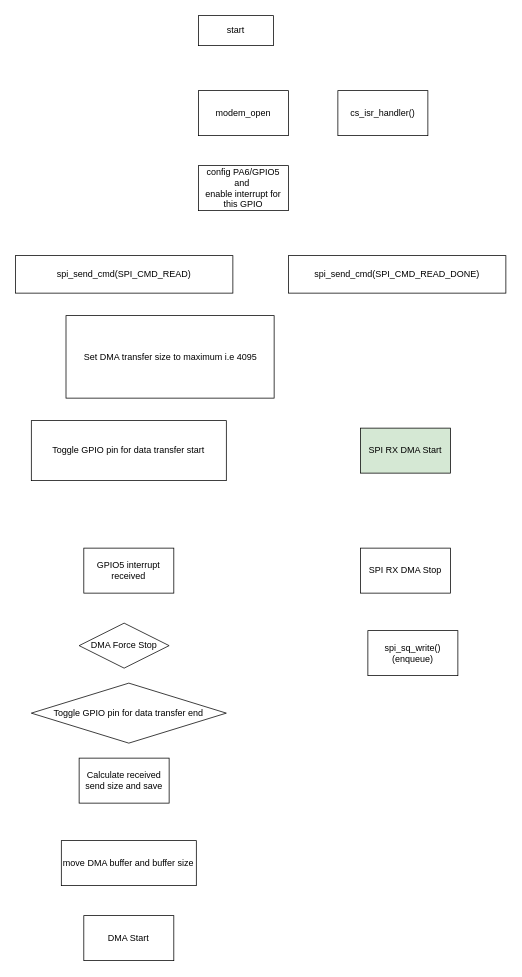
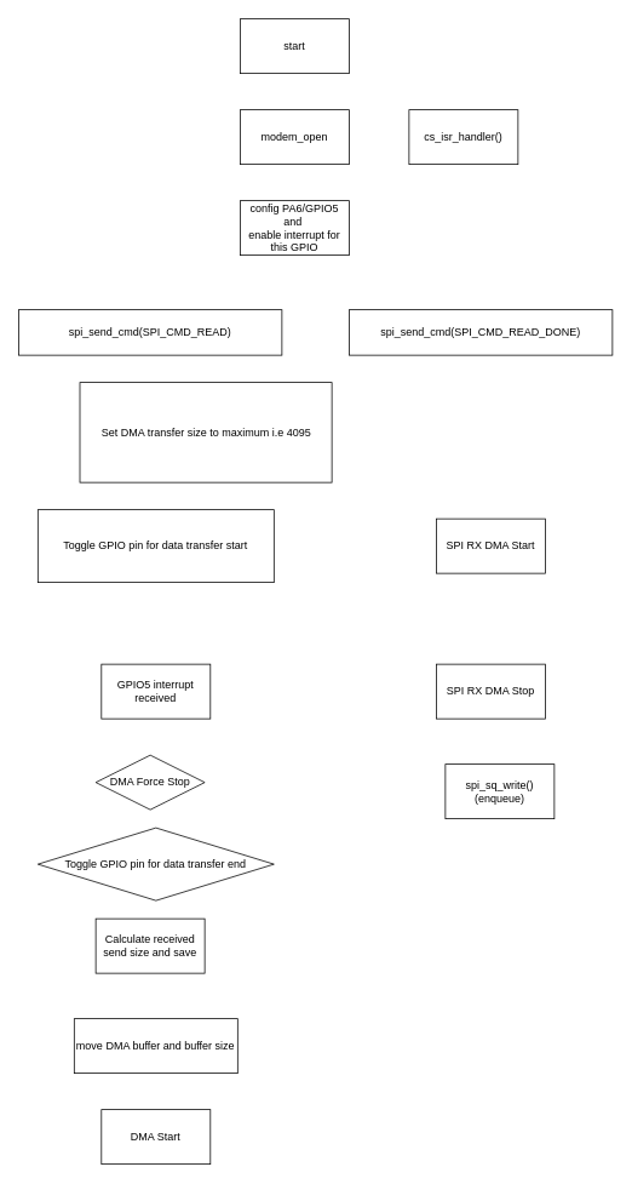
- <mxCell id="2" value="start" style="rounded=0;whiteSpace=wrap;html=1;" vertex="1" parent="1"><mxGeometry x="264" y="20" width="100" height="40" as="geometry" /></mxCell>
+ <mxCell id="2" value="start" style="rounded=0;whiteSpace=wrap;html=1;" vertex="1" parent="1"><mxGeometry x="264" y="20" width="120" height="60" as="geometry" /></mxCell>
- <mxCell id="10" value="SPI RX DMA Start" style="rounded=0;whiteSpace=wrap;html=1;fillColor=#d5e8d4;" vertex="1" parent="1"><mxGeometry x="480" y="570" width="120" height="60" as="geometry" /></mxCell>
+ <mxCell id="10" value="SPI RX DMA Start" style="rounded=0;whiteSpace=wrap;html=1;" vertex="1" parent="1"><mxGeometry x="480" y="570" width="120" height="60" as="geometry" /></mxCell>
